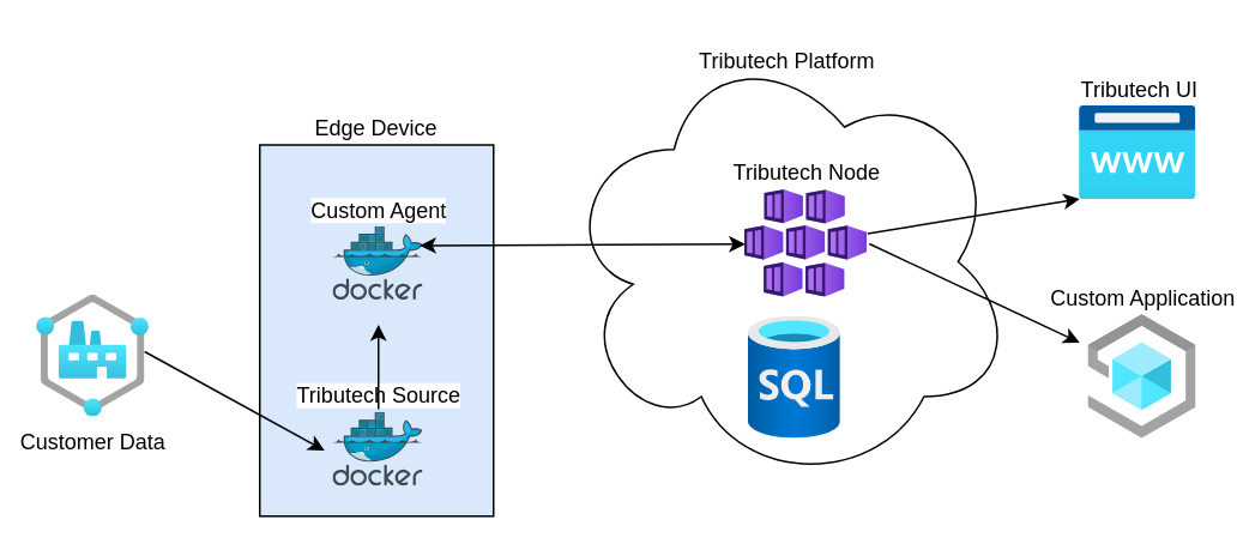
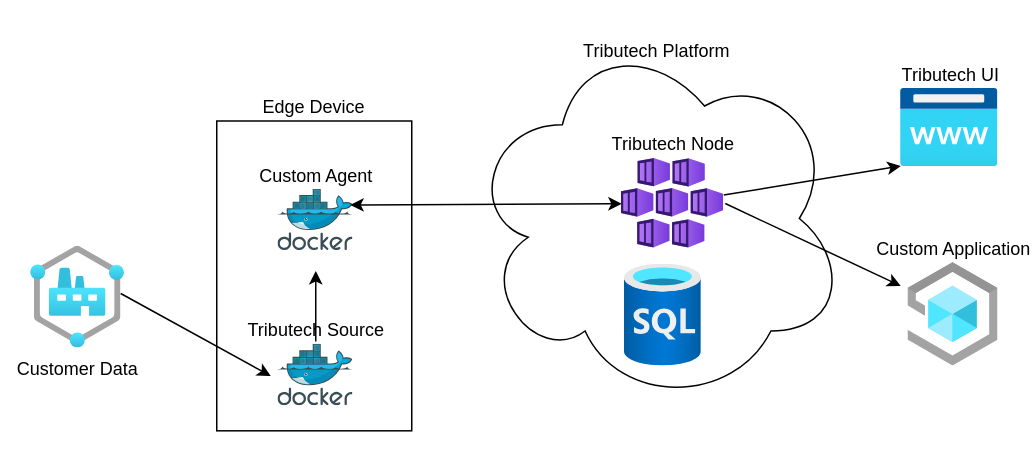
- <mxCell id="8" value="Edge Device" style="whiteSpace=wrap;html=1;verticalAlign=bottom;labelPosition=center;verticalLabelPosition=top;align=center;fillColor=#dae8fc;" vertex="1" parent="1"><mxGeometry x="144" y="80" width="130" height="206.54" as="geometry" /></mxCell>
+ <mxCell id="8" value="Edge Device" style="whiteSpace=wrap;html=1;verticalAlign=bottom;labelPosition=center;verticalLabelPosition=top;align=center;" vertex="1" parent="1"><mxGeometry x="144" y="80" width="130" height="206.54" as="geometry" /></mxCell>
